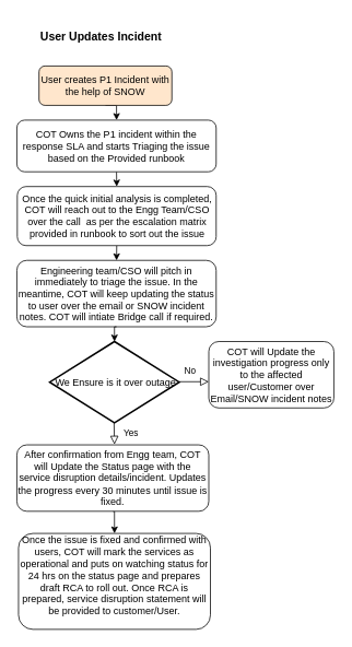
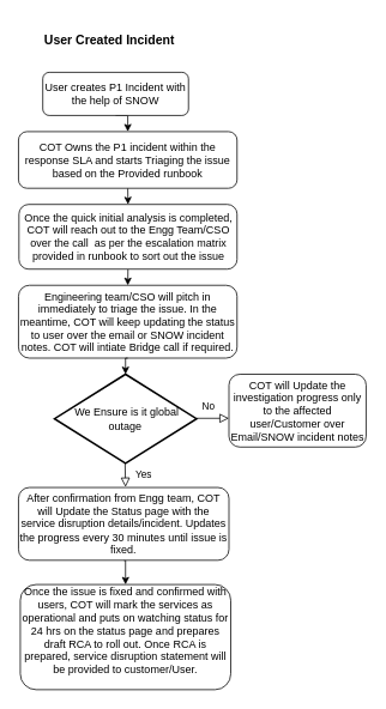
- <mxCell id="4" value="&lt;h1 style=&quot;margin-top: 0px;&quot;&gt;&lt;font style=&quot;font-size: 14px;&quot;&gt;User Updates Incident&lt;/font&gt;&lt;/h1&gt;" style="text;html=1;whiteSpace=wrap;overflow=hidden;rounded=0;" vertex="1" parent="1"><mxGeometry x="47" y="20" width="153" height="36" as="geometry" /></mxCell>
+ <mxCell id="4" value="&lt;h1 style=&quot;margin-top: 0px;&quot;&gt;&lt;font style=&quot;font-size: 14px;&quot;&gt;User Created Incident&lt;/font&gt;&lt;/h1&gt;" style="text;html=1;whiteSpace=wrap;overflow=hidden;rounded=0;" vertex="1" parent="1"><mxGeometry x="47" y="20" width="153" height="36" as="geometry" /></mxCell>
- <mxCell id="3" value="User creates P1 Incident with the help of SNOW" style="rounded=1;whiteSpace=wrap;html=1;fontSize=12;glass=0;strokeWidth=1;shadow=0;fillColor=#ffe6cc;" parent="1" vertex="1"><mxGeometry x="47" y="80" width="162" height="48" as="geometry" /></mxCell>
+ <mxCell id="3" value="User creates P1 Incident with the help of SNOW" style="rounded=1;whiteSpace=wrap;html=1;fontSize=12;glass=0;strokeWidth=1;shadow=0;" parent="1" vertex="1"><mxGeometry x="47" y="80" width="162" height="48" as="geometry" /></mxCell>
- <mxCell id="10" value="&amp;nbsp;We Ensure is it over outage" style="strokeWidth=2;html=1;shape=mxgraph.flowchart.decision;whiteSpace=wrap;" vertex="1" parent="1"><mxGeometry x="60" y="416" width="158" height="99" as="geometry" /></mxCell>
+ <mxCell id="10" value="&amp;nbsp;We Ensure is it global outage" style="strokeWidth=2;html=1;shape=mxgraph.flowchart.decision;whiteSpace=wrap;" vertex="1" parent="1"><mxGeometry x="60" y="416" width="158" height="99" as="geometry" /></mxCell>
